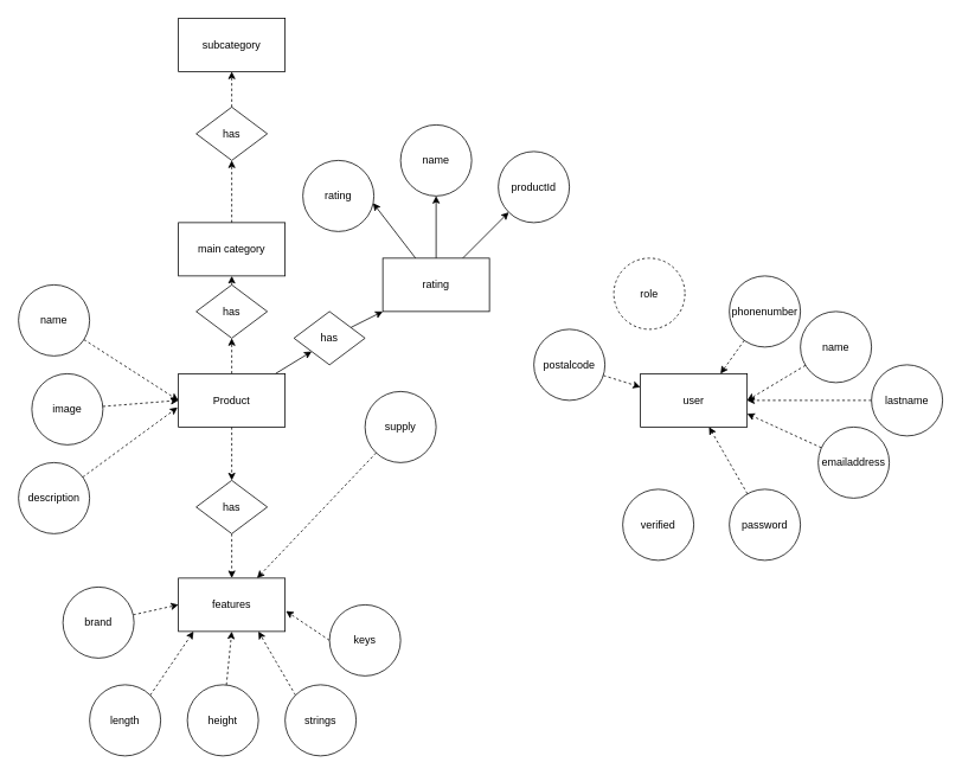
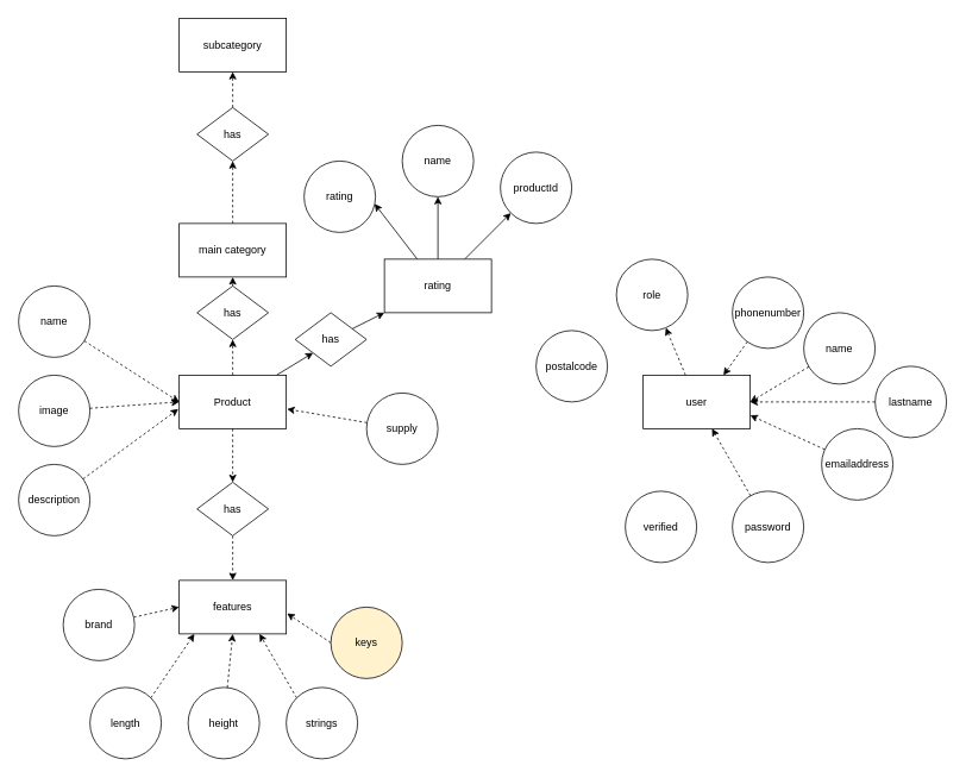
- <mxCell id="49" value="role" style="ellipse;whiteSpace=wrap;html=1;aspect=fixed;dashed=1;" parent="1" vertex="1"><mxGeometry x="690" y="290" width="80" height="80" as="geometry" /></mxCell>
+ <mxCell id="49" value="role" style="ellipse;whiteSpace=wrap;html=1;aspect=fixed;" parent="1" vertex="1"><mxGeometry x="690" y="290" width="80" height="80" as="geometry" /></mxCell>
+ <mxCell id="34" style="edgeStyle=none;rounded=0;orthogonalLoop=1;jettySize=auto;html=1;dashed=1;" parent="1" source="35" target="49" edge="1"><mxGeometry relative="1" as="geometry" /></mxCell>
- <mxCell id="45" style="edgeStyle=none;rounded=0;orthogonalLoop=1;jettySize=auto;html=1;entryX=0;entryY=0.25;entryDx=0;entryDy=0;dashed=1;" parent="1" source="46" target="35" edge="1"><mxGeometry relative="1" as="geometry" /></mxCell>
- <mxCell id="29" value="image" style="ellipse;whiteSpace=wrap;html=1;aspect=fixed;" parent="1" vertex="1"><mxGeometry x="35" y="420" width="80" height="80" as="geometry" /></mxCell>
+ <mxCell id="29" value="image" style="ellipse;whiteSpace=wrap;html=1;aspect=fixed;" parent="1" vertex="1"><mxGeometry x="20" y="420" width="80" height="80" as="geometry" /></mxCell>
- <mxCell id="32" style="edgeStyle=none;rounded=0;orthogonalLoop=1;jettySize=auto;html=1;dashed=1;" parent="1" source="33" target="15" edge="1"><mxGeometry relative="1" as="geometry" /></mxCell>
+ <mxCell id="32" style="edgeStyle=none;rounded=0;orthogonalLoop=1;jettySize=auto;html=1;entryX=1.008;entryY=0.633;entryDx=0;entryDy=0;entryPerimeter=0;dashed=1;" parent="1" source="33" target="5" edge="1"><mxGeometry relative="1" as="geometry" /></mxCell>
- <mxCell id="25" value="keys" style="ellipse;whiteSpace=wrap;html=1;aspect=fixed;" parent="1" vertex="1"><mxGeometry x="370" y="680" width="80" height="80" as="geometry" /></mxCell>
+ <mxCell id="25" value="keys" style="ellipse;whiteSpace=wrap;html=1;aspect=fixed;fillColor=#fff2cc;" parent="1" vertex="1"><mxGeometry x="370" y="680" width="80" height="80" as="geometry" /></mxCell>
